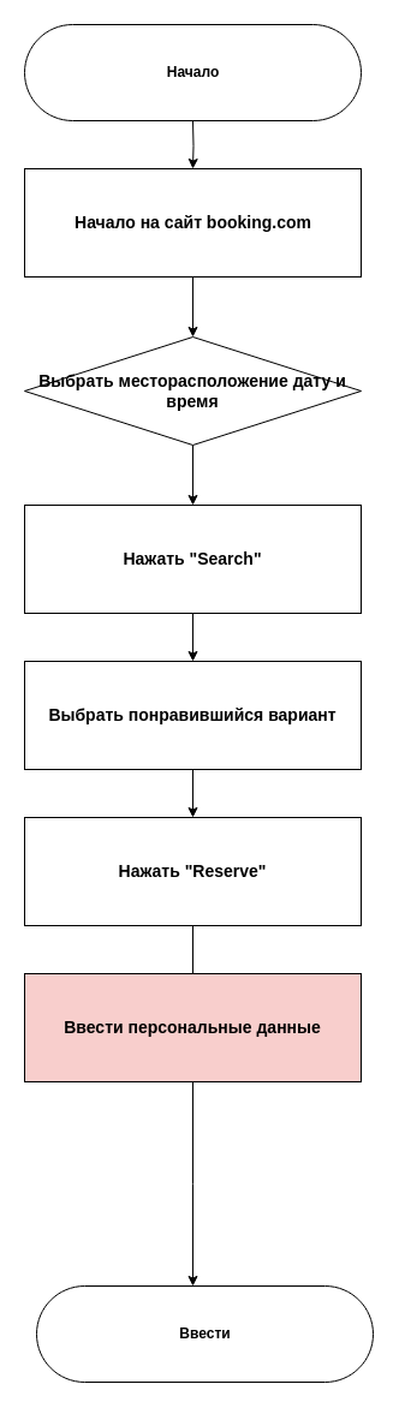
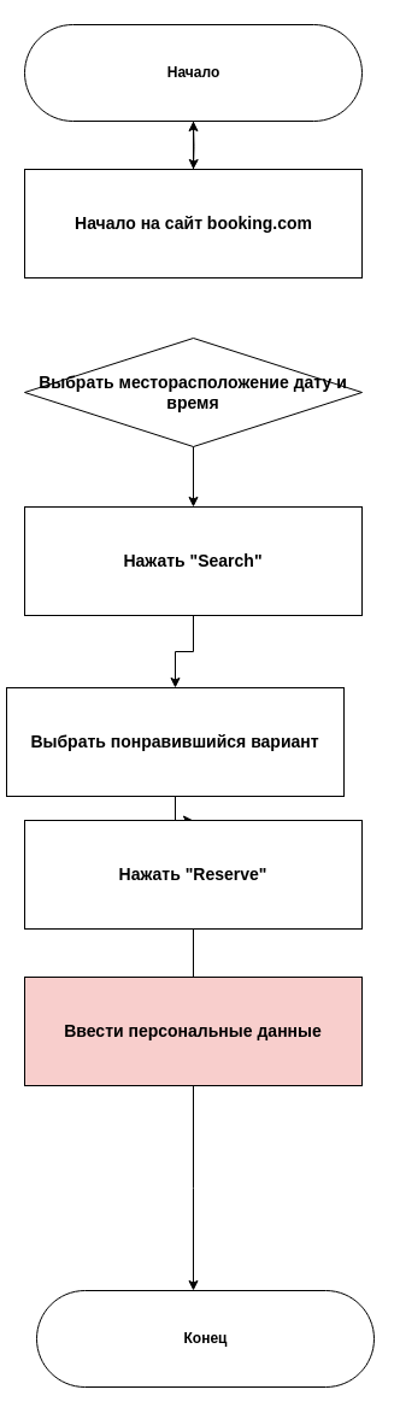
- <mxCell id="3" style="edgeStyle=orthogonalEdgeStyle;rounded=0;orthogonalLoop=1;jettySize=auto;html=1;entryX=0.5;entryY=0;entryDx=0;entryDy=0;fontSize=14;" parent="1" source="4" target="6" edge="1"><mxGeometry relative="1" as="geometry" /></mxCell>
+ <mxCell id="3" style="edgeStyle=orthogonalEdgeStyle;rounded=0;orthogonalLoop=1;jettySize=auto;html=1;fontSize=14;" parent="1" source="4" target="16" edge="1"><mxGeometry relative="1" as="geometry" /></mxCell>
- <mxCell id="10" value="Выбрать понравившийся вариант" style="html=1;dashed=0;whitespace=wrap;fontSize=14;align=center;verticalAlign=middle;fontStyle=1;labelBackgroundColor=none;labelBorderColor=none;whiteSpace=wrap;" parent="1" vertex="1"><mxGeometry x="20" y="550" width="280" height="90" as="geometry" /></mxCell>
+ <mxCell id="10" value="Выбрать понравившийся вариант" style="html=1;dashed=0;whitespace=wrap;fontSize=14;align=center;verticalAlign=middle;fontStyle=1;labelBackgroundColor=none;labelBorderColor=none;whiteSpace=wrap;" parent="1" vertex="1"><mxGeometry x="5" y="570" width="280" height="90" as="geometry" /></mxCell>
- <mxCell id="15" value="&lt;b&gt;Ввести&lt;/b&gt;" style="html=1;dashed=0;whitespace=wrap;shape=mxgraph.dfd.start" vertex="1" parent="1"><mxGeometry x="30" y="1070" width="280" height="80" as="geometry" /></mxCell>
+ <mxCell id="15" value="&lt;b&gt;Конец&lt;/b&gt;" style="html=1;dashed=0;whitespace=wrap;shape=mxgraph.dfd.start" vertex="1" parent="1"><mxGeometry x="30" y="1070" width="280" height="80" as="geometry" /></mxCell>
